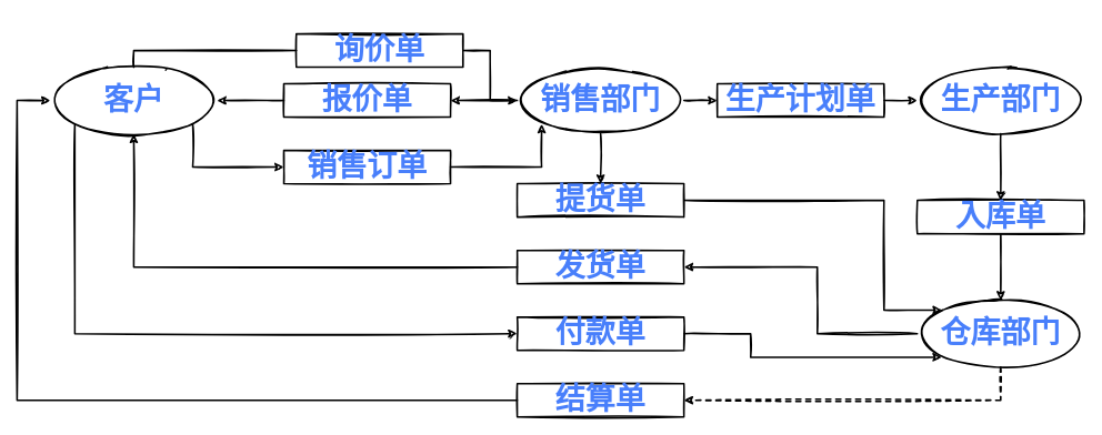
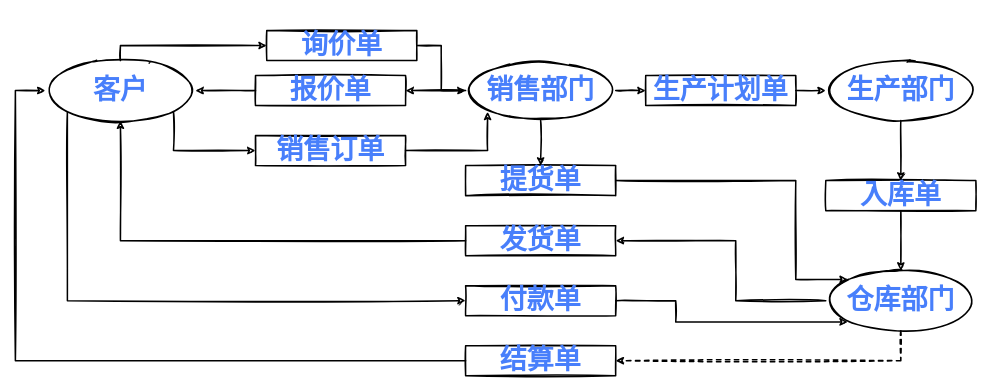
- <mxCell id="5" style="edgeStyle=orthogonalEdgeStyle;rounded=0;orthogonalLoop=1;jettySize=auto;html=1;exitX=0.5;exitY=0;exitDx=0;exitDy=0;entryX=0;entryY=0.5;entryDx=0;entryDy=0;strokeWidth=2;sketch=1;endArrow=none;" edge="1" parent="2" source="3" target="4"><mxGeometry relative="1" as="geometry" /></mxCell>
+ <mxCell id="5" style="edgeStyle=orthogonalEdgeStyle;rounded=0;orthogonalLoop=1;jettySize=auto;html=1;exitX=0.5;exitY=0;exitDx=0;exitDy=0;entryX=0;entryY=0.5;entryDx=0;entryDy=0;strokeWidth=2;sketch=1;" edge="1" parent="2" source="3" target="4"><mxGeometry relative="1" as="geometry" /></mxCell>
